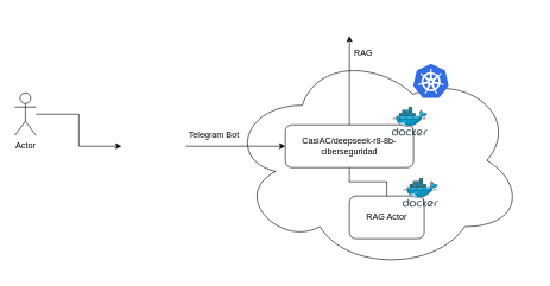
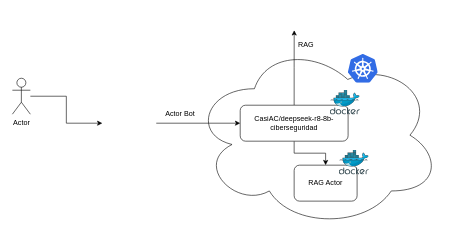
- <mxCell id="18" value="Telegram Bot" style="text;strokeColor=none;align=center;fillColor=none;html=1;verticalAlign=middle;whiteSpace=wrap;rounded=0;" vertex="1" parent="1"><mxGeometry x="260" y="175" width="80" height="30" as="geometry" /></mxCell>
+ <mxCell id="18" value="Actor Bot" style="text;strokeColor=none;align=center;fillColor=none;html=1;verticalAlign=middle;whiteSpace=wrap;rounded=0;" vertex="1" parent="1"><mxGeometry x="260" y="175" width="80" height="30" as="geometry" /></mxCell>
- <mxCell id="7" value="" style="edgeStyle=orthogonalEdgeStyle;rounded=0;orthogonalLoop=1;jettySize=auto;html=1;endArrow=none;" edge="1" parent="1" source="9" target="14"><mxGeometry relative="1" as="geometry" /></mxCell>
+ <mxCell id="7" value="" style="edgeStyle=orthogonalEdgeStyle;rounded=0;orthogonalLoop=1;jettySize=auto;html=1;" edge="1" parent="1" source="9" target="14"><mxGeometry relative="1" as="geometry" /></mxCell>
